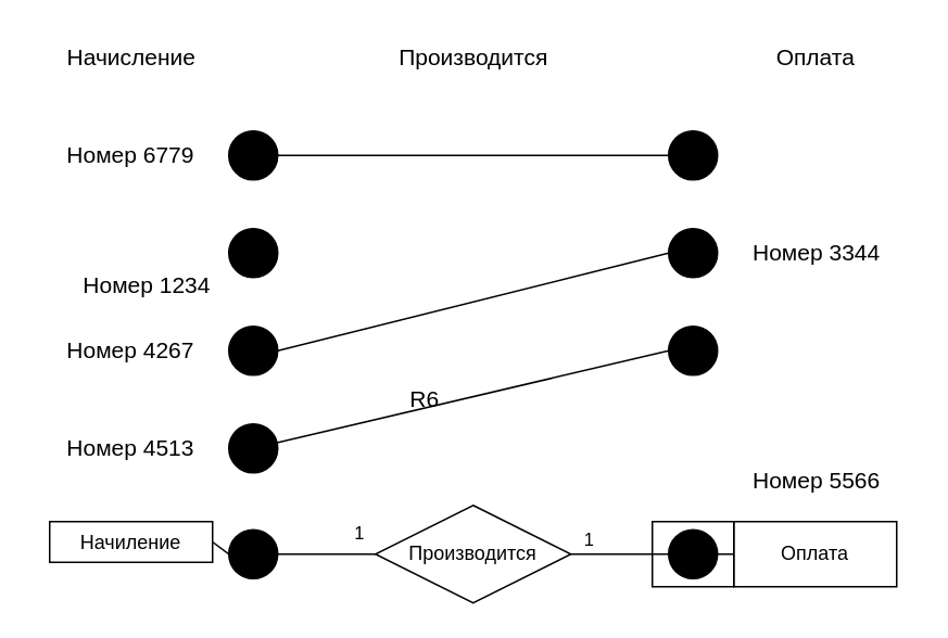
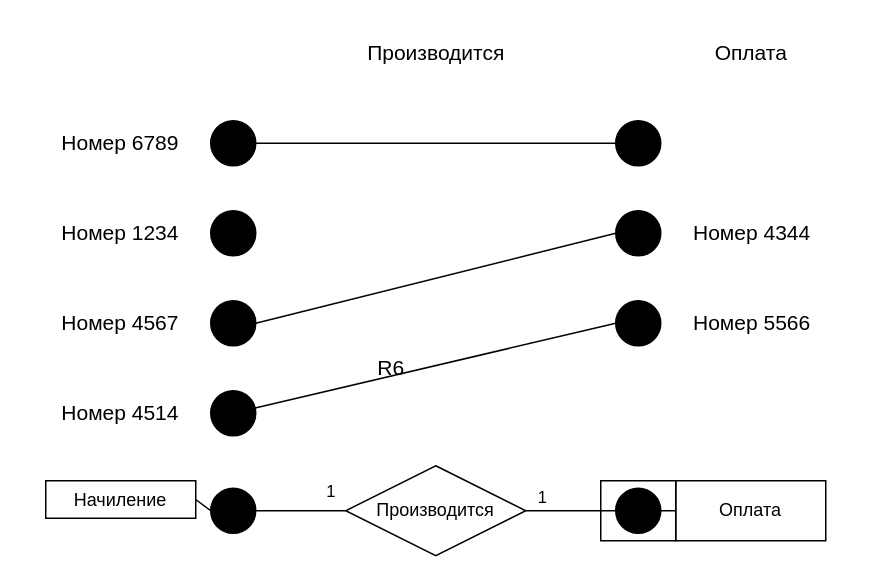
- <mxCell id="29" value="&lt;font style=&quot;font-size: 14px;&quot;&gt;Начисление&lt;/font&gt;" style="text;html=1;align=center;verticalAlign=middle;resizable=0;points=[];autosize=1;strokeColor=none;fillColor=none;" parent="1" vertex="1"><mxGeometry x="30" y="20" width="100" height="30" as="geometry" /></mxCell>
- <mxCell id="30" value="&lt;div style=&quot;&quot;&gt;&lt;span style=&quot;font-size: 14px; background-color: initial;&quot;&gt;Номер 6779&lt;/span&gt;&lt;/div&gt;" style="text;html=1;align=right;verticalAlign=middle;resizable=0;points=[];autosize=1;strokeColor=none;fillColor=none;" parent="1" vertex="1"><mxGeometry x="20" y="80" width="100" height="30" as="geometry" /></mxCell>
+ <mxCell id="30" value="&lt;div style=&quot;&quot;&gt;&lt;span style=&quot;font-size: 14px; background-color: initial;&quot;&gt;Номер 6789&lt;/span&gt;&lt;/div&gt;" style="text;html=1;align=right;verticalAlign=middle;resizable=0;points=[];autosize=1;strokeColor=none;fillColor=none;" parent="1" vertex="1"><mxGeometry x="20" y="80" width="100" height="30" as="geometry" /></mxCell>
- <mxCell id="25" value="&lt;span style=&quot;font-size: 14px;&quot;&gt;Номер 3344&lt;/span&gt;" style="text;html=1;align=left;verticalAlign=middle;resizable=0;points=[];autosize=1;strokeColor=none;fillColor=none;" parent="1" vertex="1"><mxGeometry x="460" y="140" width="100" height="30" as="geometry" /></mxCell>
+ <mxCell id="25" value="&lt;span style=&quot;font-size: 14px;&quot;&gt;Номер 4344&lt;/span&gt;" style="text;html=1;align=left;verticalAlign=middle;resizable=0;points=[];autosize=1;strokeColor=none;fillColor=none;" parent="1" vertex="1"><mxGeometry x="460" y="140" width="100" height="30" as="geometry" /></mxCell>
- <mxCell id="31" value="&lt;span style=&quot;font-size: 14px;&quot;&gt;Номер 1234&lt;/span&gt;" style="text;html=1;align=right;verticalAlign=middle;resizable=0;points=[];autosize=1;strokeColor=none;fillColor=none;" parent="1" vertex="1"><mxGeometry x="30" y="160" width="100" height="30" as="geometry" /></mxCell>
+ <mxCell id="31" value="&lt;span style=&quot;font-size: 14px;&quot;&gt;Номер 1234&lt;/span&gt;" style="text;html=1;align=right;verticalAlign=middle;resizable=0;points=[];autosize=1;strokeColor=none;fillColor=none;" parent="1" vertex="1"><mxGeometry x="20" y="140" width="100" height="30" as="geometry" /></mxCell>
- <mxCell id="32" value="&lt;span style=&quot;font-size: 14px;&quot;&gt;Номер 4267&lt;/span&gt;" style="text;html=1;align=right;verticalAlign=middle;resizable=0;points=[];autosize=1;strokeColor=none;fillColor=none;" parent="1" vertex="1"><mxGeometry x="20" y="200" width="100" height="30" as="geometry" /></mxCell>
+ <mxCell id="32" value="&lt;span style=&quot;font-size: 14px;&quot;&gt;Номер 4567&lt;/span&gt;" style="text;html=1;align=right;verticalAlign=middle;resizable=0;points=[];autosize=1;strokeColor=none;fillColor=none;" parent="1" vertex="1"><mxGeometry x="20" y="200" width="100" height="30" as="geometry" /></mxCell>
- <mxCell id="33" value="&lt;span style=&quot;font-size: 14px;&quot;&gt;Номер 4513&lt;/span&gt;" style="text;html=1;align=right;verticalAlign=middle;resizable=0;points=[];autosize=1;strokeColor=none;fillColor=none;" parent="1" vertex="1"><mxGeometry x="20" y="260" width="100" height="30" as="geometry" /></mxCell>
+ <mxCell id="33" value="&lt;span style=&quot;font-size: 14px;&quot;&gt;Номер 4514&lt;/span&gt;" style="text;html=1;align=right;verticalAlign=middle;resizable=0;points=[];autosize=1;strokeColor=none;fillColor=none;" parent="1" vertex="1"><mxGeometry x="20" y="260" width="100" height="30" as="geometry" /></mxCell>
- <mxCell id="26" value="&lt;span style=&quot;font-size: 14px;&quot;&gt;Номер 5566&lt;/span&gt;" style="text;html=1;align=left;verticalAlign=middle;resizable=0;points=[];autosize=1;strokeColor=none;fillColor=none;" parent="1" vertex="1"><mxGeometry x="460" y="280" width="100" height="30" as="geometry" /></mxCell>
+ <mxCell id="26" value="&lt;span style=&quot;font-size: 14px;&quot;&gt;Номер 5566&lt;/span&gt;" style="text;html=1;align=left;verticalAlign=middle;resizable=0;points=[];autosize=1;strokeColor=none;fillColor=none;" parent="1" vertex="1"><mxGeometry x="460" y="200" width="100" height="30" as="geometry" /></mxCell>
